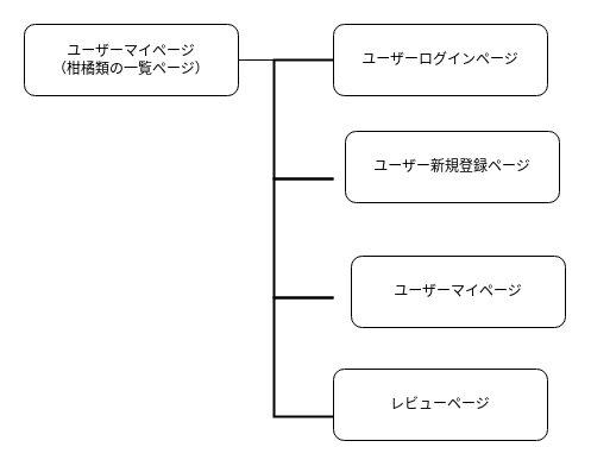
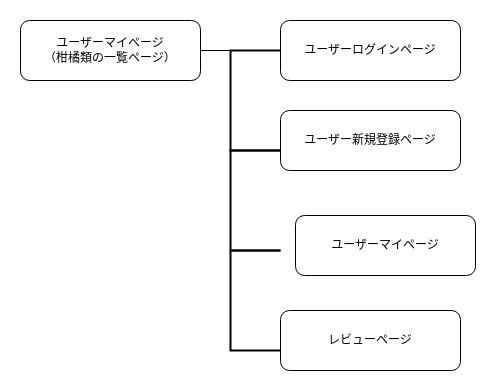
- <mxCell id="4" value="ユーザー新規登録ページ" style="rounded=1;whiteSpace=wrap;html=1;" vertex="1" parent="1"><mxGeometry x="290" y="110" width="180" height="60" as="geometry" /></mxCell>
+ <mxCell id="4" value="ユーザー新規登録ページ" style="rounded=1;whiteSpace=wrap;html=1;" vertex="1" parent="1"><mxGeometry x="280" y="110" width="180" height="60" as="geometry" /></mxCell>
